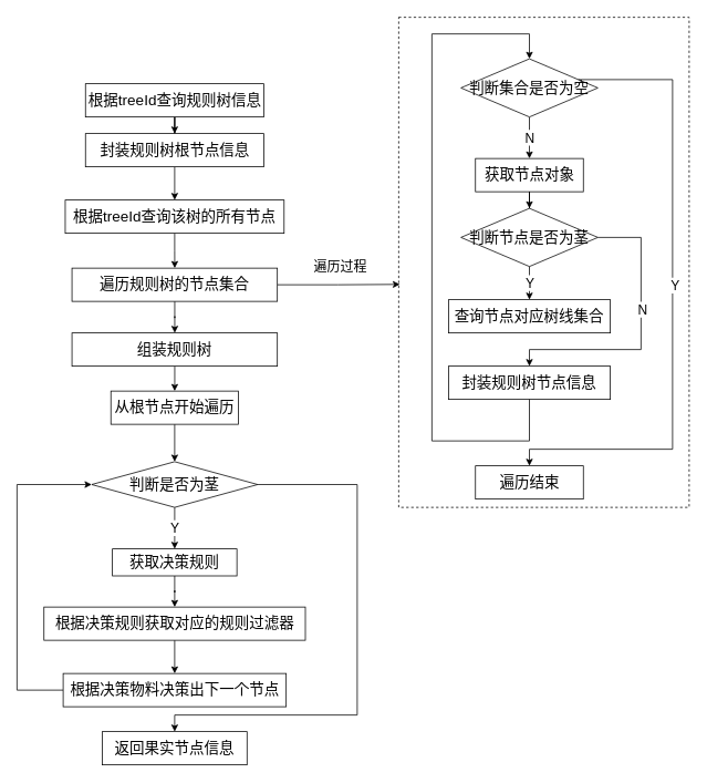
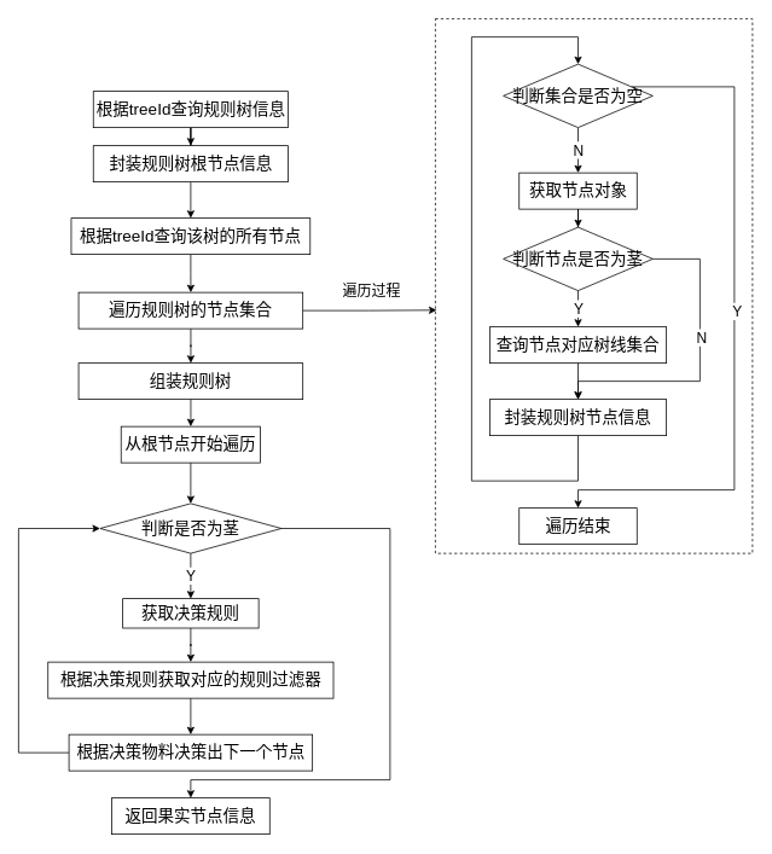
+ <mxCell id="24" value="" style="edgeStyle=orthogonalEdgeStyle;rounded=0;orthogonalLoop=1;jettySize=auto;html=1;" edge="1" parent="14" source="19" target="21"><mxGeometry x="60" y="190" as="geometry" /></mxCell>
